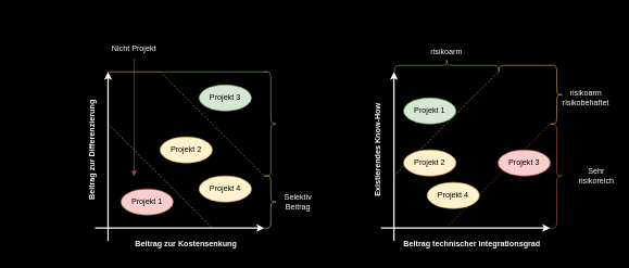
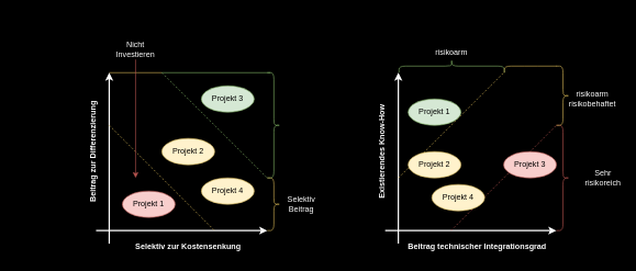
- <mxCell id="17" value="Nicht Projekt" style="text;html=1;strokeColor=none;fillColor=none;align=center;verticalAlign=middle;whiteSpace=wrap;rounded=0;fontColor=#FFFFFF;" vertex="1" parent="1"><mxGeometry x="165" y="60" width="80" height="30" as="geometry" /></mxCell>
+ <mxCell id="17" value="Nicht Investieren" style="text;html=1;strokeColor=none;fillColor=none;align=center;verticalAlign=middle;whiteSpace=wrap;rounded=0;fontColor=#FFFFFF;" vertex="1" parent="1"><mxGeometry x="165" y="60" width="80" height="30" as="geometry" /></mxCell>
- <mxCell id="5" value="Beitrag zur Kostensenkung" style="text;html=1;strokeColor=none;fillColor=none;align=center;verticalAlign=middle;whiteSpace=wrap;rounded=0;fontStyle=1;fontColor=#FFFFFF;" vertex="1" parent="1"><mxGeometry x="165" y="360" width="240" height="30" as="geometry" /></mxCell>
+ <mxCell id="5" value="Selektiv zur Kostensenkung" style="text;html=1;strokeColor=none;fillColor=none;align=center;verticalAlign=middle;whiteSpace=wrap;rounded=0;fontStyle=1;fontColor=#FFFFFF;" vertex="1" parent="1"><mxGeometry x="165" y="360" width="240" height="30" as="geometry" /></mxCell>
